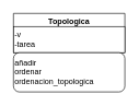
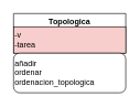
- <mxCell id="3" value="-v&lt;br&gt;-tarea" style="rounded=0;whiteSpace=wrap;html=1;align=left;" vertex="1" parent="1"><mxGeometry x="20" y="40" width="170" height="40" as="geometry" /></mxCell>
+ <mxCell id="3" value="-v&lt;br&gt;-tarea" style="rounded=0;whiteSpace=wrap;html=1;align=left;fillColor=#f8cecc;" vertex="1" parent="1"><mxGeometry x="20" y="40" width="170" height="40" as="geometry" /></mxCell>
